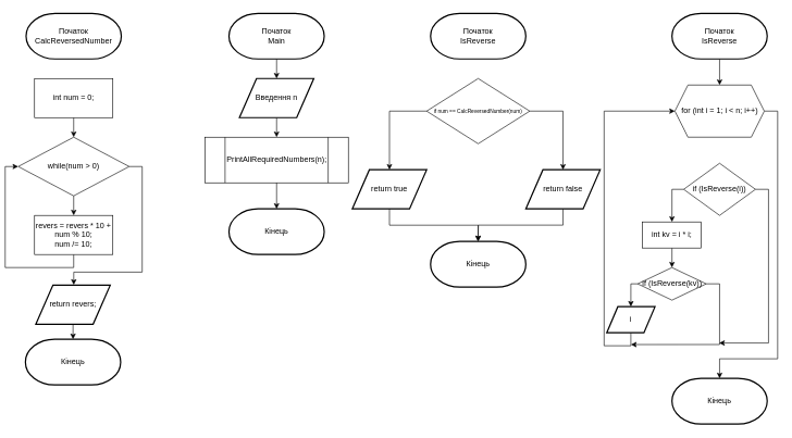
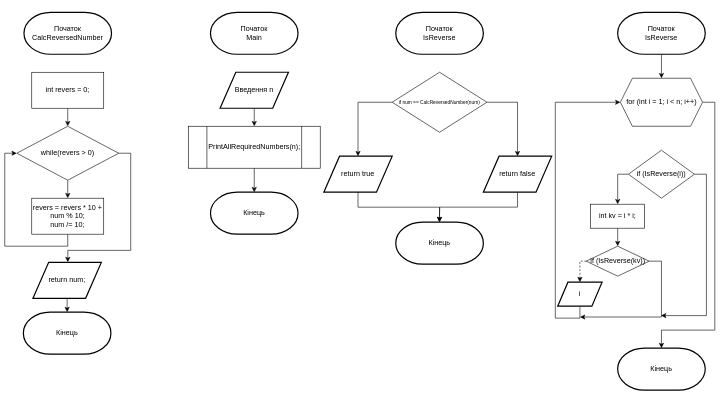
- <mxCell id="2" style="edgeStyle=orthogonalEdgeStyle;rounded=0;orthogonalLoop=1;jettySize=auto;html=1;exitX=0.5;exitY=1;exitDx=0;exitDy=0;exitPerimeter=0;entryX=0.5;entryY=0;entryDx=0;entryDy=0;" edge="1" parent="1" source="3" target="5"><mxGeometry relative="1" as="geometry" /></mxCell>
- <mxCell id="8" value="int num = 0;" style="rounded=0;whiteSpace=wrap;html=1;" vertex="1" parent="1"><mxGeometry x="45" y="120" width="120" height="60" as="geometry" /></mxCell>
+ <mxCell id="8" value="int revers = 0;" style="rounded=0;whiteSpace=wrap;html=1;" vertex="1" parent="1"><mxGeometry x="45" y="120" width="120" height="60" as="geometry" /></mxCell>
- <mxCell id="11" value="while(num &amp;gt; 0)" style="rhombus;whiteSpace=wrap;html=1;" vertex="1" parent="1"><mxGeometry x="20" y="210" width="170" height="90" as="geometry" /></mxCell>
+ <mxCell id="11" value="while(revers &amp;gt; 0)" style="rhombus;whiteSpace=wrap;html=1;" vertex="1" parent="1"><mxGeometry x="20" y="210" width="170" height="90" as="geometry" /></mxCell>
- <mxCell id="30" style="edgeStyle=orthogonalEdgeStyle;rounded=0;orthogonalLoop=1;jettySize=auto;html=1;exitX=0;exitY=0.5;exitDx=0;exitDy=0;entryX=0.5;entryY=0;entryDx=0;entryDy=0;" edge="1" parent="1" source="32" target="34"><mxGeometry relative="1" as="geometry" /></mxCell>
+ <mxCell id="30" style="edgeStyle=orthogonalEdgeStyle;rounded=0;orthogonalLoop=1;jettySize=auto;html=1;exitX=0;exitY=0.5;exitDx=0;exitDy=0;entryX=0.5;entryY=0;entryDx=0;entryDy=0;dashed=1;" edge="1" parent="1" source="32" target="34"><mxGeometry relative="1" as="geometry" /></mxCell>
- <mxCell id="36" value="return revers;" style="shape=parallelogram;html=1;strokeWidth=2;perimeter=parallelogramPerimeter;whiteSpace=wrap;rounded=0;arcSize=12;size=0.23;" vertex="1" parent="1"><mxGeometry x="47" y="437" width="114" height="60" as="geometry" /></mxCell>
+ <mxCell id="36" value="return num;" style="shape=parallelogram;html=1;strokeWidth=2;perimeter=parallelogramPerimeter;whiteSpace=wrap;rounded=0;arcSize=12;size=0.23;" vertex="1" parent="1"><mxGeometry x="47" y="437" width="114" height="60" as="geometry" /></mxCell>
